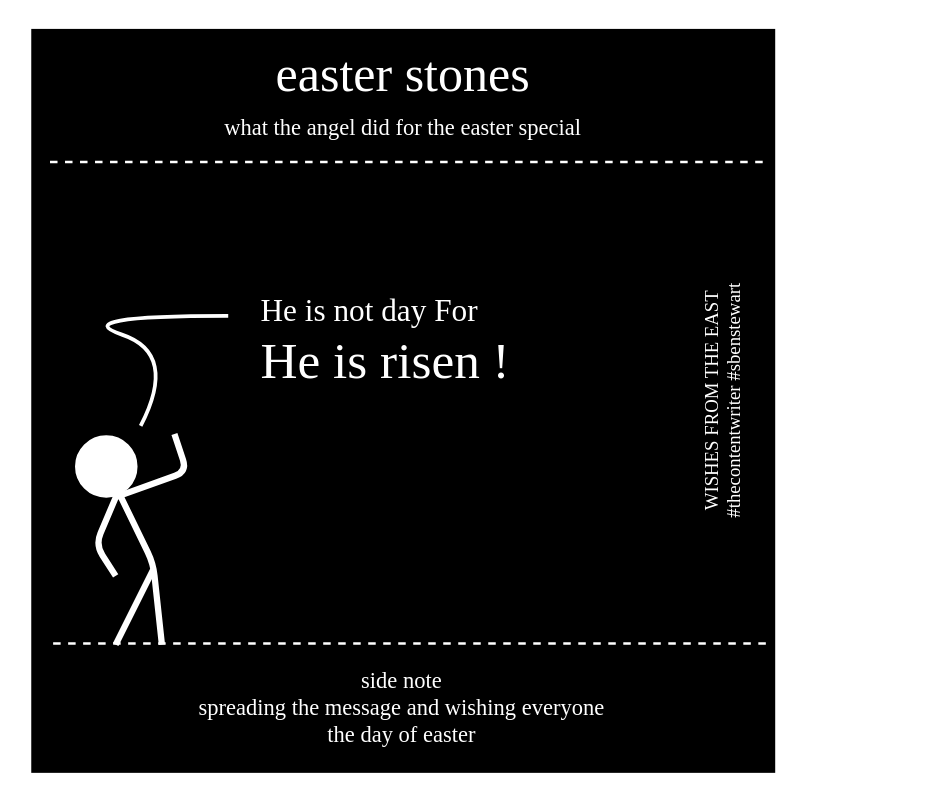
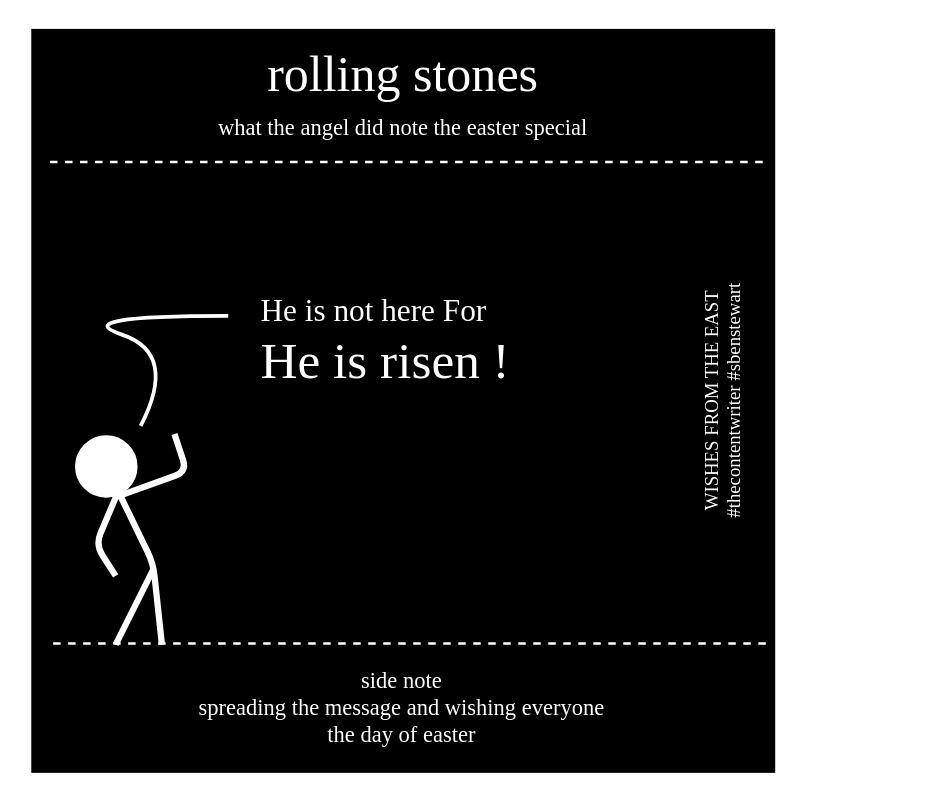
- <mxCell id="3" value="&lt;font&gt;&lt;span style=&quot;font-size: 40px&quot;&gt;&lt;font color=&quot;#ffffff&quot;&gt;easter stones&lt;/font&gt;&lt;/span&gt;&lt;br&gt;&lt;/font&gt;" style="text;html=1;strokeColor=none;fillColor=none;align=center;verticalAlign=middle;whiteSpace=wrap;rounded=0;fontFamily=xkcd;" parent="1" vertex="1"><mxGeometry x="37" y="48" width="570" height="22" as="geometry" /></mxCell>
+ <mxCell id="3" value="&lt;font&gt;&lt;span style=&quot;font-size: 40px&quot;&gt;&lt;font color=&quot;#ffffff&quot;&gt;rolling stones&lt;/font&gt;&lt;/span&gt;&lt;br&gt;&lt;/font&gt;" style="text;html=1;strokeColor=none;fillColor=none;align=center;verticalAlign=middle;whiteSpace=wrap;rounded=0;fontFamily=xkcd;" parent="1" vertex="1"><mxGeometry x="37" y="48" width="570" height="22" as="geometry" /></mxCell>
- <mxCell id="4" value="&lt;font&gt;&lt;span style=&quot;font-size: 18px&quot;&gt;&lt;font color=&quot;#ffffff&quot;&gt;what the angel did for the easter special&lt;/font&gt;&lt;/span&gt;&lt;br&gt;&lt;/font&gt;" style="text;html=1;strokeColor=none;fillColor=none;align=center;verticalAlign=middle;whiteSpace=wrap;rounded=0;fontFamily=xkcd;" parent="1" vertex="1"><mxGeometry x="22" y="92" width="600" height="20" as="geometry" /></mxCell>
+ <mxCell id="4" value="&lt;font&gt;&lt;span style=&quot;font-size: 18px&quot;&gt;&lt;font color=&quot;#ffffff&quot;&gt;what the angel did note the easter special&lt;/font&gt;&lt;/span&gt;&lt;br&gt;&lt;/font&gt;" style="text;html=1;strokeColor=none;fillColor=none;align=center;verticalAlign=middle;whiteSpace=wrap;rounded=0;fontFamily=xkcd;" parent="1" vertex="1"><mxGeometry x="22" y="92" width="600" height="20" as="geometry" /></mxCell>
- <mxCell id="15" value="&lt;div style=&quot;text-align: left&quot;&gt;&lt;span style=&quot;color: rgb(255 , 255 , 255) ; font-size: 25px&quot;&gt;He is not day&amp;nbsp;&lt;/span&gt;&lt;span style=&quot;color: rgb(255 , 255 , 255) ; font-size: 25px&quot;&gt;For&lt;/span&gt;&lt;/div&gt;&lt;font size=&quot;1&quot;&gt;&lt;div style=&quot;text-align: left&quot;&gt;&lt;span style=&quot;color: rgb(255 , 255 , 255) ; font-size: 41px&quot;&gt;He is risen !&lt;/span&gt;&lt;/div&gt;&lt;/font&gt;" style="text;html=1;strokeColor=none;fillColor=none;align=center;verticalAlign=middle;whiteSpace=wrap;rounded=0;fontFamily=xkcd;" parent="1" vertex="1"><mxGeometry x="132" y="233" width="351.5" height="80" as="geometry" /></mxCell>
+ <mxCell id="15" value="&lt;div style=&quot;text-align: left&quot;&gt;&lt;span style=&quot;color: rgb(255 , 255 , 255) ; font-size: 25px&quot;&gt;He is not here&amp;nbsp;&lt;/span&gt;&lt;span style=&quot;color: rgb(255 , 255 , 255) ; font-size: 25px&quot;&gt;For&lt;/span&gt;&lt;/div&gt;&lt;font size=&quot;1&quot;&gt;&lt;div style=&quot;text-align: left&quot;&gt;&lt;span style=&quot;color: rgb(255 , 255 , 255) ; font-size: 41px&quot;&gt;He is risen !&lt;/span&gt;&lt;/div&gt;&lt;/font&gt;" style="text;html=1;strokeColor=none;fillColor=none;align=center;verticalAlign=middle;whiteSpace=wrap;rounded=0;fontFamily=xkcd;" parent="1" vertex="1"><mxGeometry x="132" y="233" width="351.5" height="80" as="geometry" /></mxCell>
